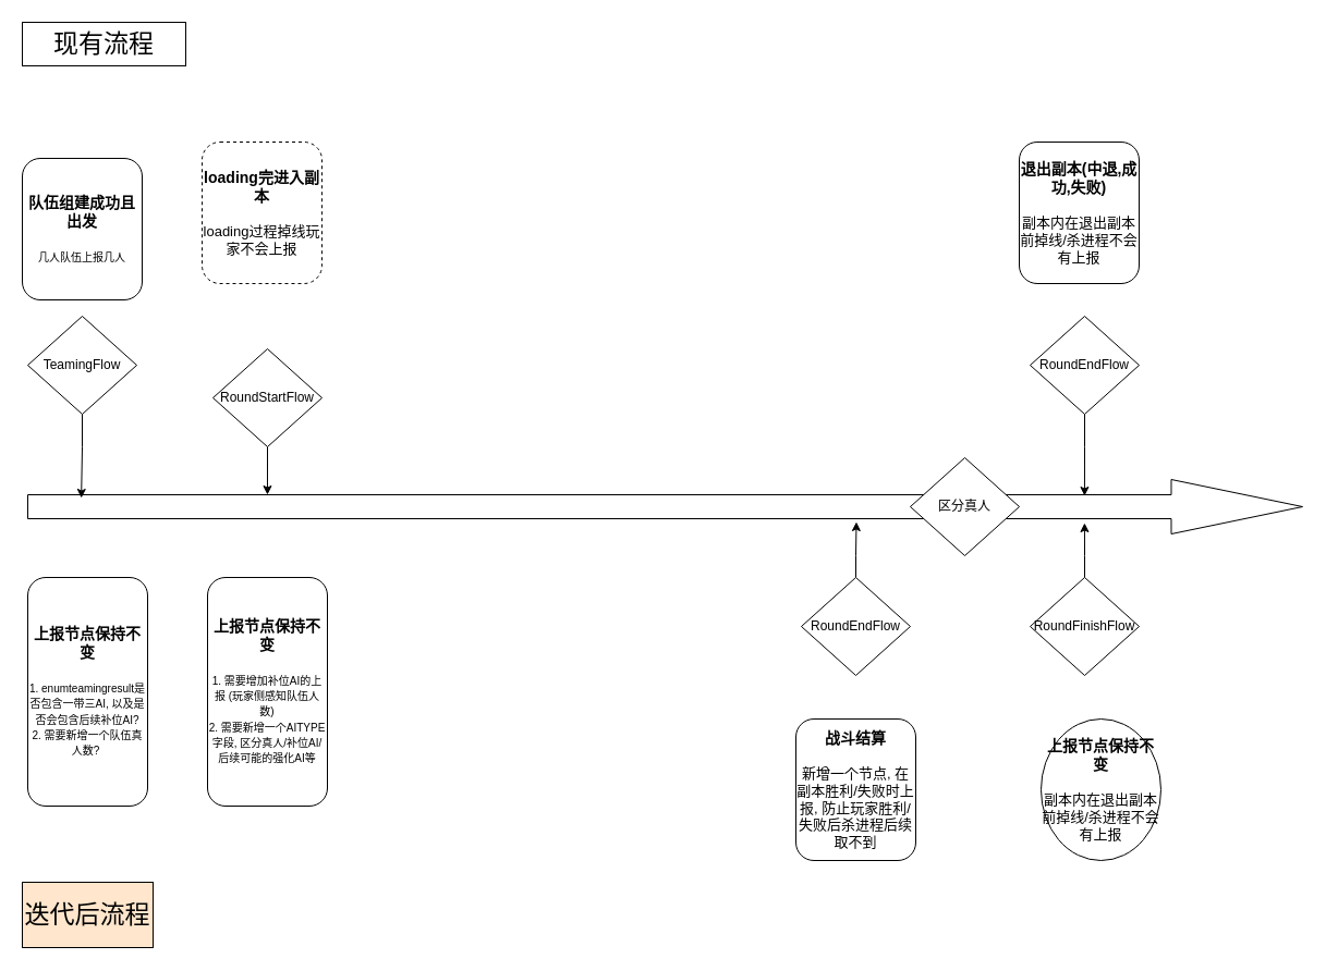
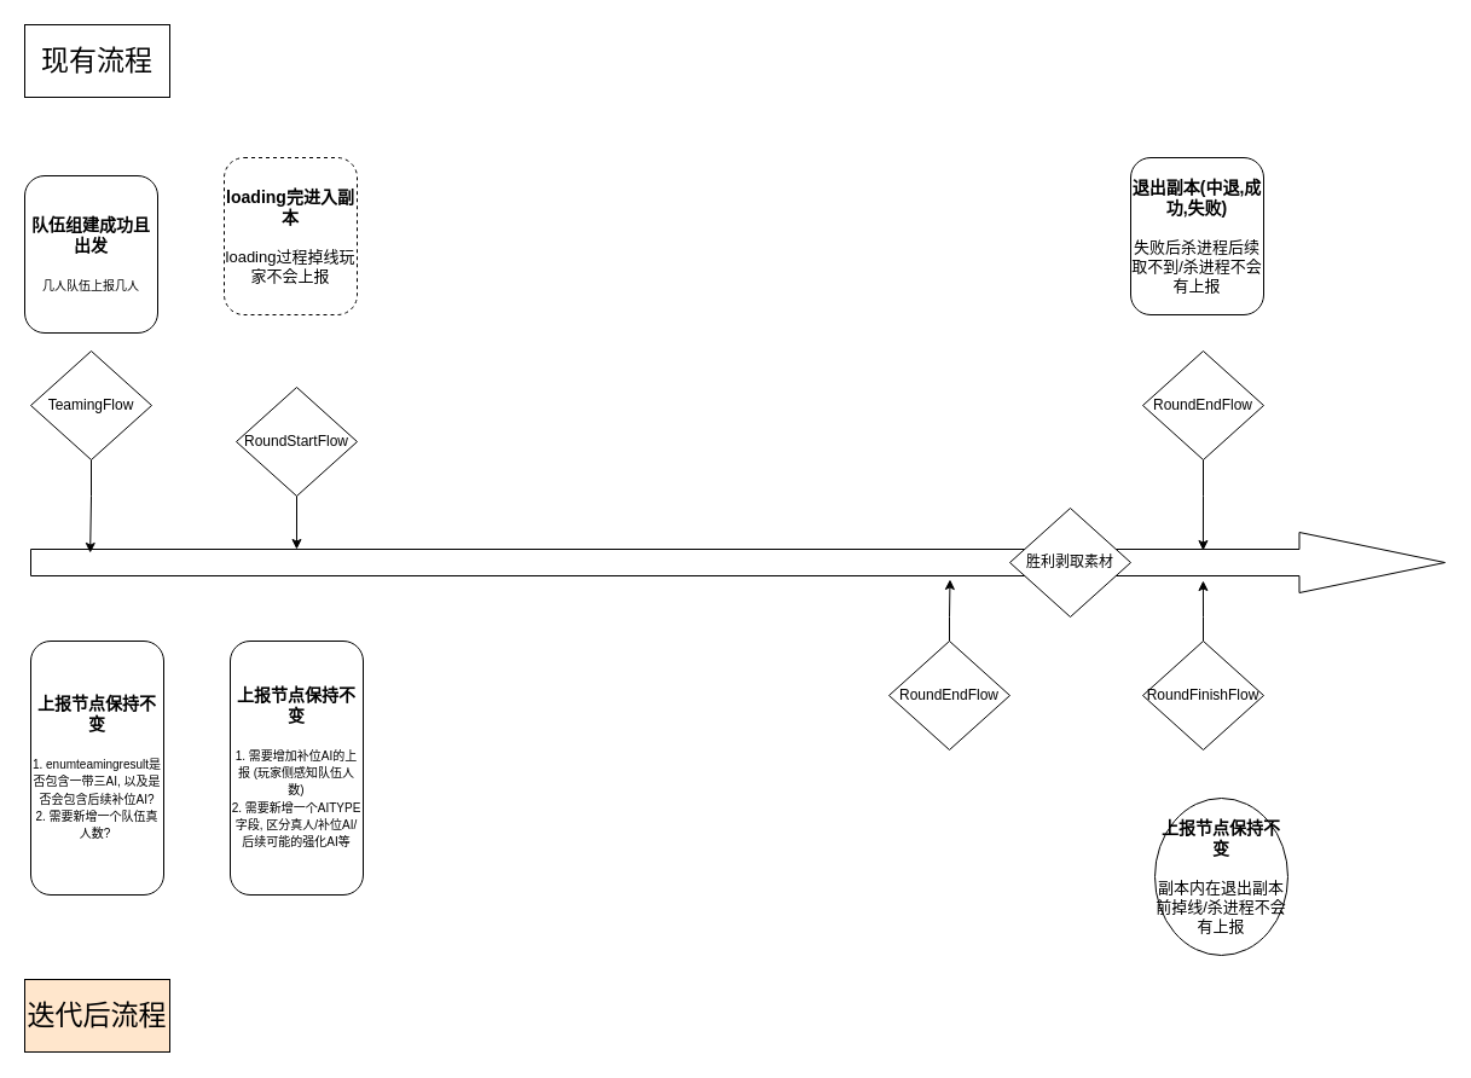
- <mxCell id="3" value="&lt;font style=&quot;font-size: 23px;&quot;&gt;现有流程&lt;/font&gt;" style="rounded=0;whiteSpace=wrap;html=1;" vertex="1" parent="1"><mxGeometry x="20" y="20" width="150" height="40" as="geometry" /></mxCell>
+ <mxCell id="3" value="&lt;font style=&quot;font-size: 23px;&quot;&gt;现有流程&lt;/font&gt;" style="rounded=0;whiteSpace=wrap;html=1;" vertex="1" parent="1"><mxGeometry x="20" y="20" width="120" height="60" as="geometry" /></mxCell>
- <mxCell id="12" value="&lt;font style=&quot;font-size: 14px;&quot;&gt;&lt;b&gt;退出副本(中退,成功,失败)&lt;/b&gt;&lt;/font&gt;&lt;div&gt;&lt;font style=&quot;font-size: 14px;&quot;&gt;&lt;br&gt;&lt;/font&gt;&lt;/div&gt;&lt;div&gt;&lt;span style=&quot;font-size: 13px;&quot;&gt;副本内在退出副本前掉线/杀进程不会有上报&lt;/span&gt;&lt;/div&gt;" style="rounded=1;whiteSpace=wrap;html=1;" vertex="1" parent="1"><mxGeometry x="935" y="130" width="110" height="130" as="geometry" /></mxCell>
+ <mxCell id="12" value="&lt;font style=&quot;font-size: 14px;&quot;&gt;&lt;b&gt;退出副本(中退,成功,失败)&lt;/b&gt;&lt;/font&gt;&lt;div&gt;&lt;font style=&quot;font-size: 14px;&quot;&gt;&lt;br&gt;&lt;/font&gt;&lt;/div&gt;&lt;div&gt;&lt;span style=&quot;font-size: 13px;&quot;&gt;失败后杀进程后续取不到/杀进程不会有上报&lt;/span&gt;&lt;/div&gt;" style="rounded=1;whiteSpace=wrap;html=1;" vertex="1" parent="1"><mxGeometry x="935" y="130" width="110" height="130" as="geometry" /></mxCell>
- <mxCell id="22" value="区分真人" style="rhombus;whiteSpace=wrap;html=1;" vertex="1" parent="1"><mxGeometry x="835" y="420" width="100" height="90" as="geometry" /></mxCell>
+ <mxCell id="22" value="胜利剥取素材" style="rhombus;whiteSpace=wrap;html=1;" vertex="1" parent="1"><mxGeometry x="835" y="420" width="100" height="90" as="geometry" /></mxCell>
- <mxCell id="18" value="&lt;span style=&quot;font-size: 14px;&quot;&gt;&lt;b&gt;战斗结算&lt;/b&gt;&lt;/span&gt;&lt;br&gt;&lt;div&gt;&lt;font style=&quot;font-size: 14px;&quot;&gt;&lt;br&gt;&lt;/font&gt;&lt;/div&gt;&lt;div&gt;&lt;span style=&quot;font-size: 13px;&quot;&gt;新增一个节点, 在副本胜利/失败时上报, 防止玩家胜利/失败后杀进程后续取不到&lt;/span&gt;&lt;/div&gt;" style="rounded=1;whiteSpace=wrap;html=1;" vertex="1" parent="1"><mxGeometry x="730" y="660" width="110" height="130" as="geometry" /></mxCell>
